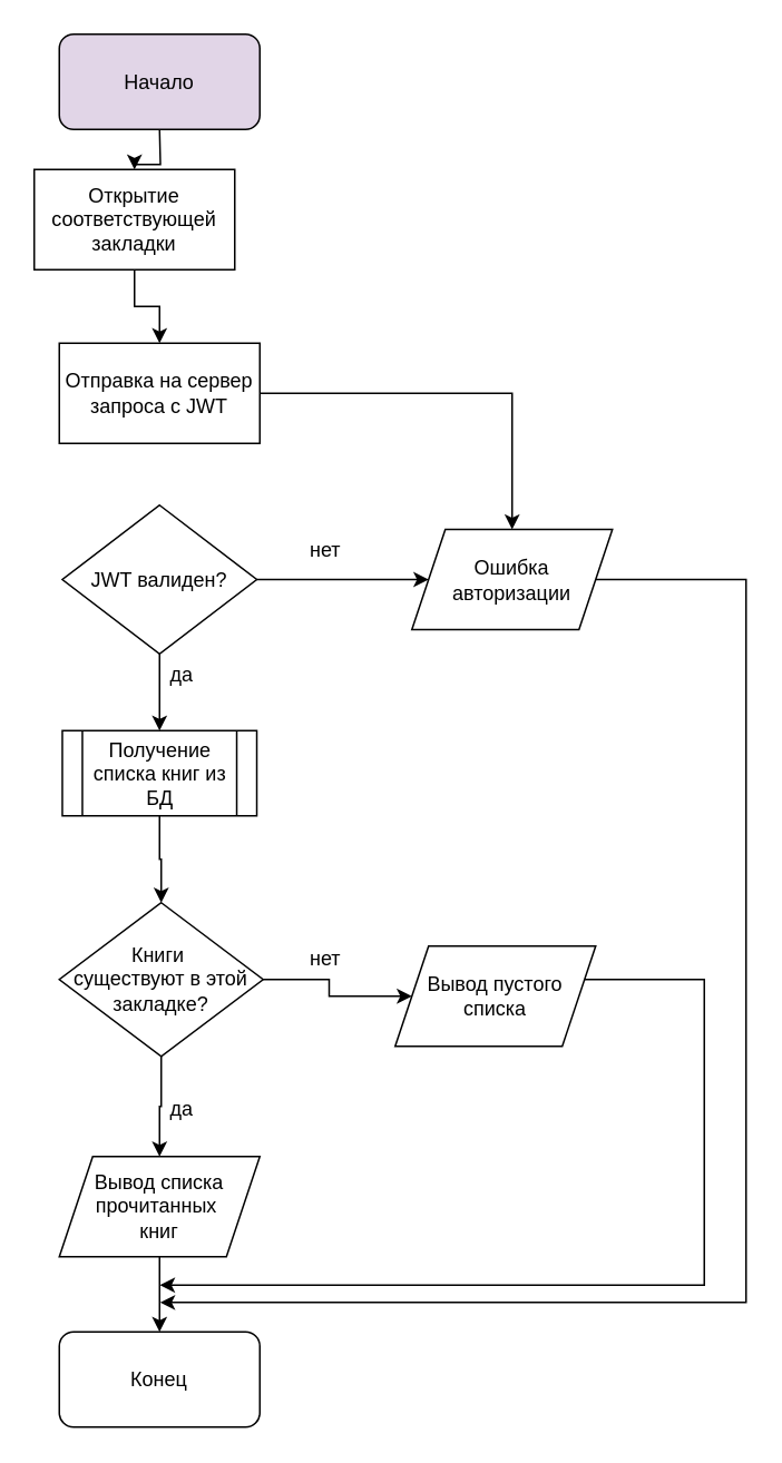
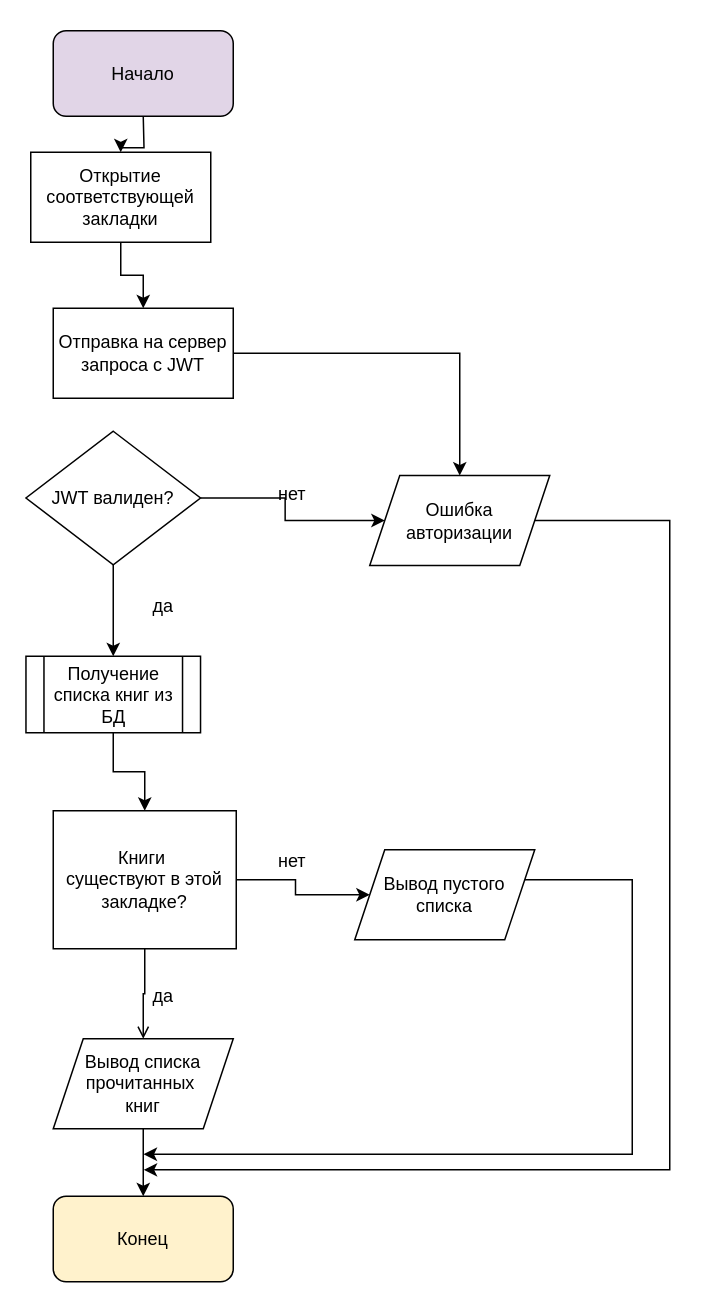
- <mxCell id="9" value="JWT валиден?" style="rhombus;whiteSpace=wrap;html=1;" parent="1" vertex="1"><mxGeometry x="36.81" y="302" width="116.38" height="89" as="geometry" /></mxCell>
+ <mxCell id="9" value="JWT валиден?" style="rhombus;whiteSpace=wrap;html=1;" parent="1" vertex="1"><mxGeometry x="16.81" y="287" width="116.38" height="89" as="geometry" /></mxCell>
- <mxCell id="13" value="Получение списка книг из БД" style="shape=process;whiteSpace=wrap;html=1;backgroundOutline=1;" parent="1" vertex="1"><mxGeometry x="36.81" y="437" width="116.38" height="51" as="geometry" /></mxCell>
+ <mxCell id="13" value="Получение списка книг из БД" style="shape=process;whiteSpace=wrap;html=1;backgroundOutline=1;" parent="1" vertex="1"><mxGeometry x="16.81" y="437" width="116.38" height="51" as="geometry" /></mxCell>
- <mxCell id="16" value="Книги&amp;nbsp;&lt;div&gt;существуют&amp;nbsp;&lt;span style=&quot;background-color: initial;&quot;&gt;в этой закладке?&lt;/span&gt;&lt;/div&gt;" style="rhombus;whiteSpace=wrap;html=1;" parent="1" vertex="1"><mxGeometry x="35" y="540" width="122" height="92" as="geometry" /></mxCell>
+ <mxCell id="16" value="Книги&amp;nbsp;&lt;div&gt;существуют&amp;nbsp;&lt;span style=&quot;background-color: initial;&quot;&gt;в этой закладке?&lt;/span&gt;&lt;/div&gt;" style="whiteSpace=wrap;html=1;rounded=0;" parent="1" vertex="1"><mxGeometry x="35" y="540" width="122" height="92" as="geometry" /></mxCell>
- <mxCell id="15" value="" style="edgeStyle=orthogonalEdgeStyle;rounded=0;orthogonalLoop=1;jettySize=auto;html=1;" parent="1" source="16" target="23" edge="1"><mxGeometry relative="1" as="geometry" /></mxCell>
+ <mxCell id="15" value="" style="edgeStyle=orthogonalEdgeStyle;rounded=0;orthogonalLoop=1;jettySize=auto;html=1;endArrow=open;" parent="1" source="16" target="23" edge="1"><mxGeometry relative="1" as="geometry" /></mxCell>
- <mxCell id="26" value="Конец" style="rounded=1;whiteSpace=wrap;html=1;" vertex="1" parent="1"><mxGeometry x="35" y="797" width="120" height="57" as="geometry" /></mxCell>
+ <mxCell id="26" value="Конец" style="rounded=1;whiteSpace=wrap;html=1;fillColor=#fff2cc;" vertex="1" parent="1"><mxGeometry x="35" y="797" width="120" height="57" as="geometry" /></mxCell>
